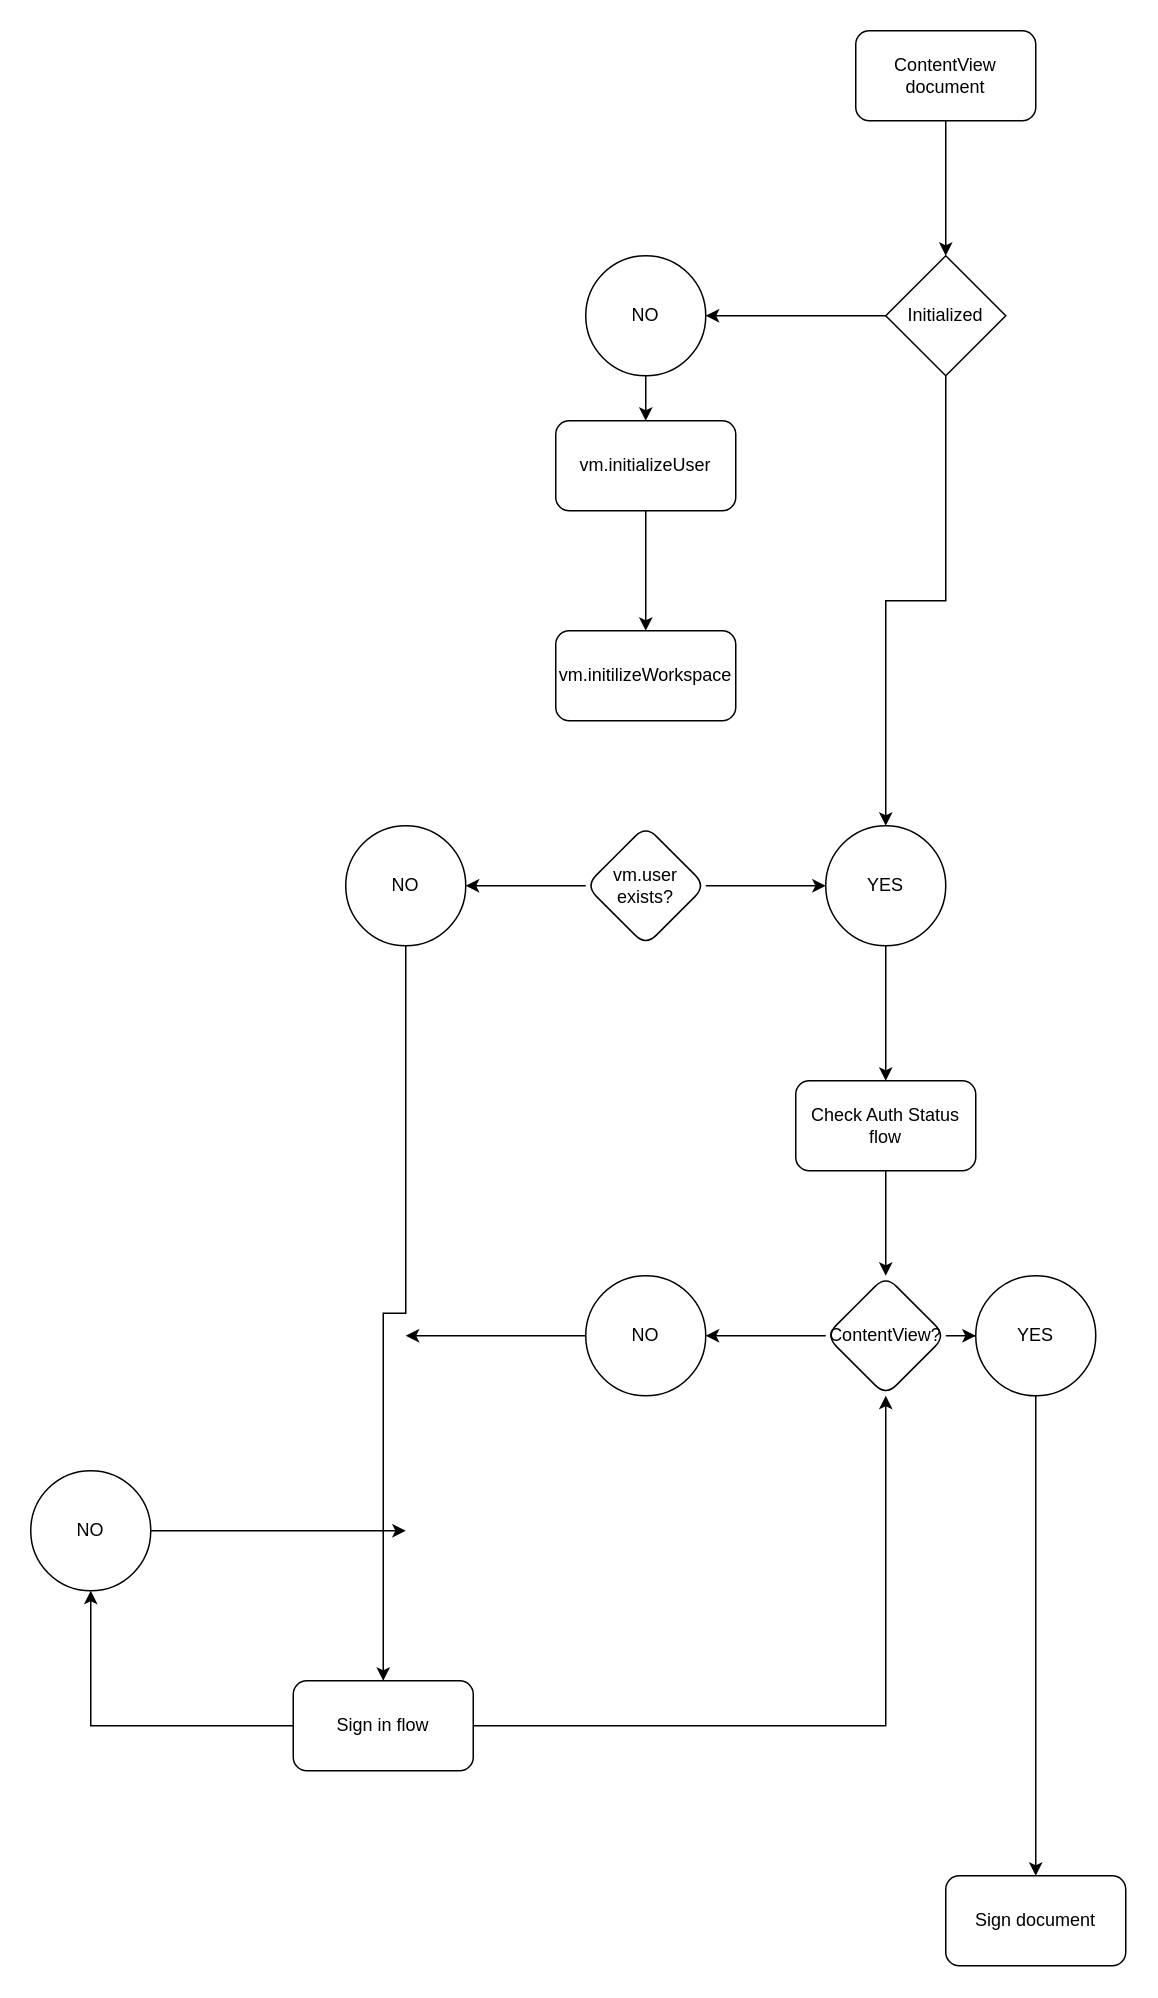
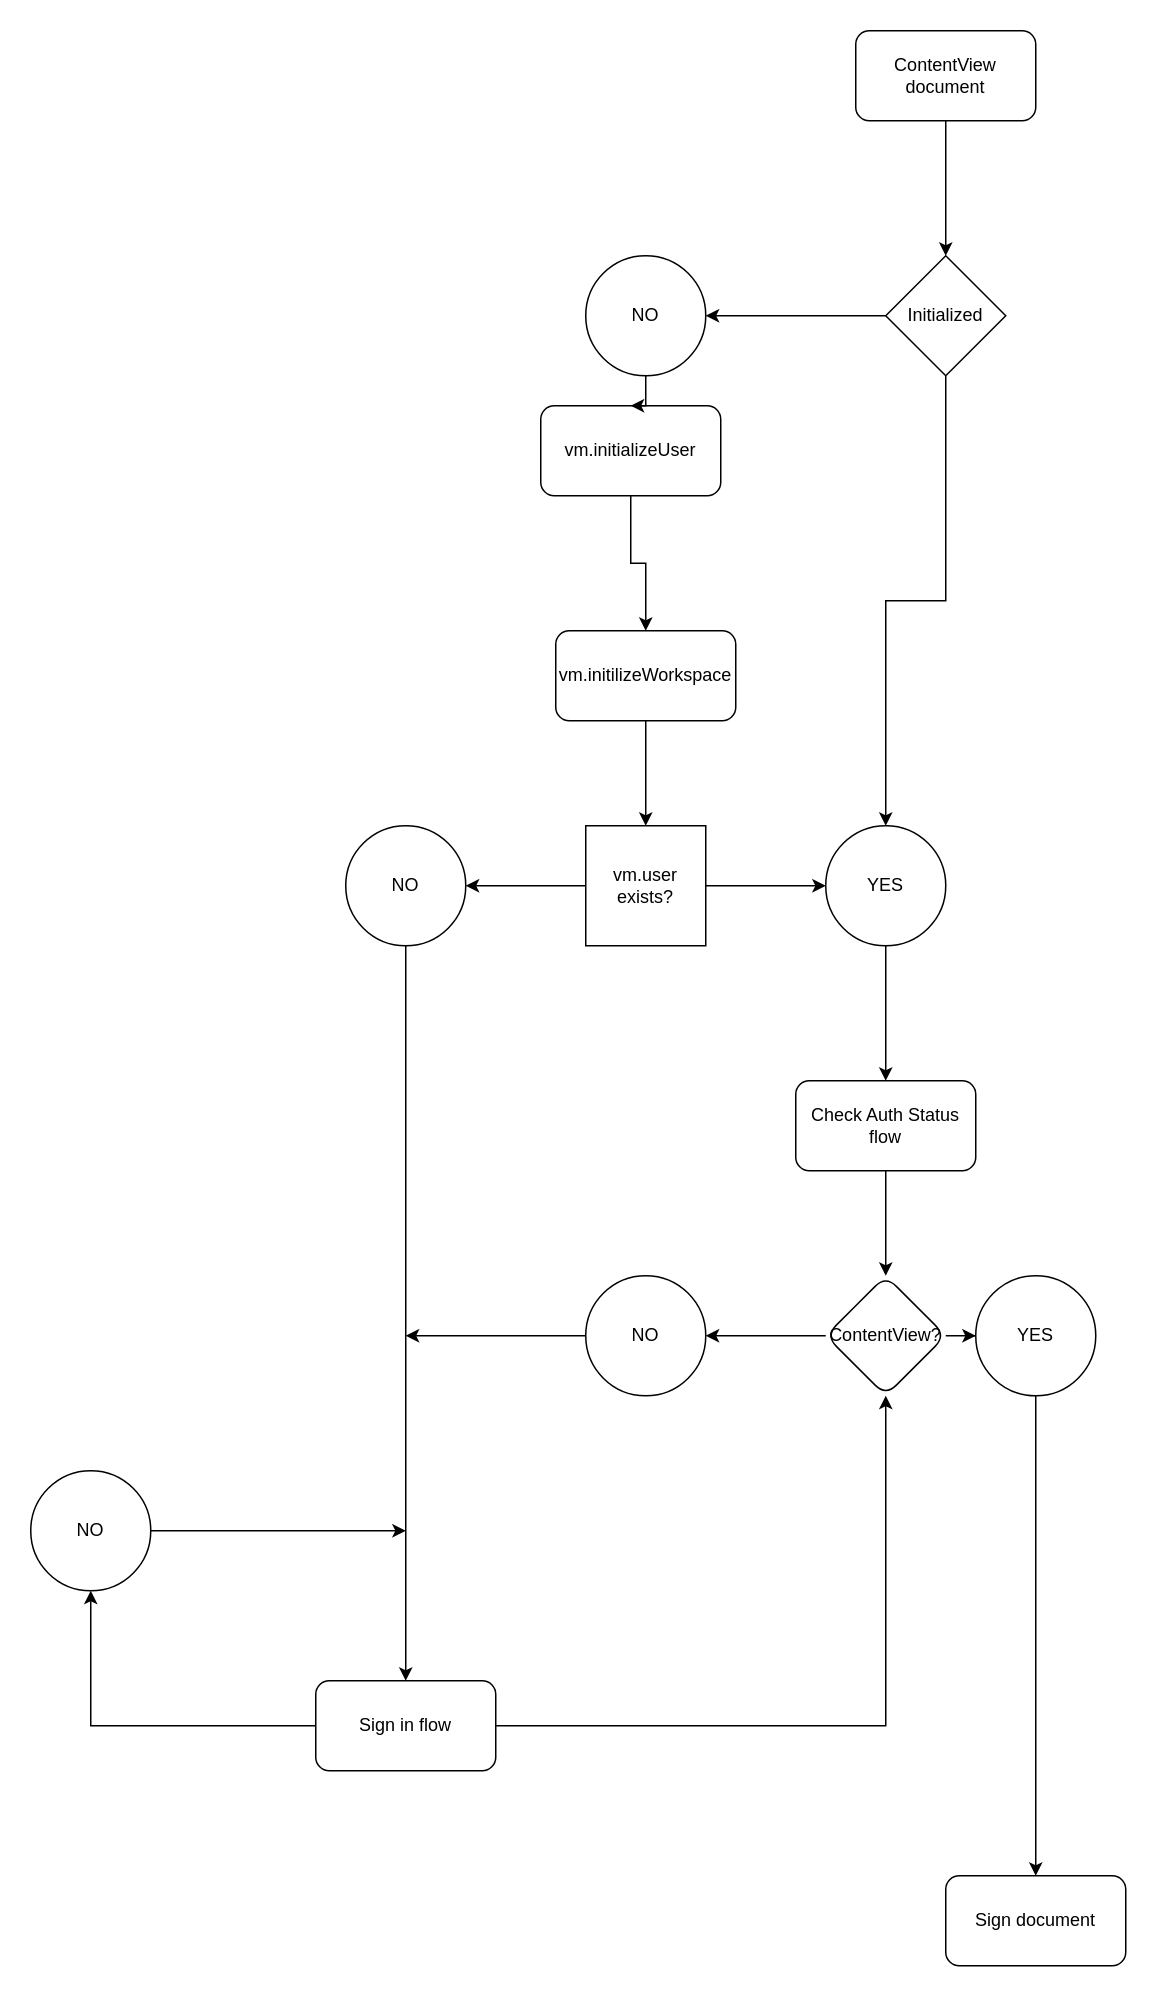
- <mxCell id="8" value="vm.initializeUser" style="rounded=1;whiteSpace=wrap;html=1;" parent="1" vertex="1"><mxGeometry x="370" y="280" width="120" height="60" as="geometry" /></mxCell>
+ <mxCell id="8" value="vm.initializeUser" style="rounded=1;whiteSpace=wrap;html=1;" parent="1" vertex="1"><mxGeometry x="360" y="270" width="120" height="60" as="geometry" /></mxCell>
+ <mxCell id="9" value="" style="edgeStyle=orthogonalEdgeStyle;rounded=0;orthogonalLoop=1;jettySize=auto;html=1;" parent="1" source="10" target="13" edge="1"><mxGeometry relative="1" as="geometry" /></mxCell>
- <mxCell id="13" value="vm.user exists?" style="rhombus;whiteSpace=wrap;html=1;rounded=1;" parent="1" vertex="1"><mxGeometry x="390" y="550" width="80" height="80" as="geometry" /></mxCell>
+ <mxCell id="13" value="vm.user exists?" style="whiteSpace=wrap;html=1;rounded=0;" parent="1" vertex="1"><mxGeometry x="390" y="550" width="80" height="80" as="geometry" /></mxCell>
- <mxCell id="22" value="Sign in flow" style="whiteSpace=wrap;html=1;rounded=1;" parent="1" vertex="1"><mxGeometry x="195" y="1120" width="120" height="60" as="geometry" /></mxCell>
+ <mxCell id="22" value="Sign in flow" style="whiteSpace=wrap;html=1;rounded=1;" parent="1" vertex="1"><mxGeometry x="210" y="1120" width="120" height="60" as="geometry" /></mxCell>
